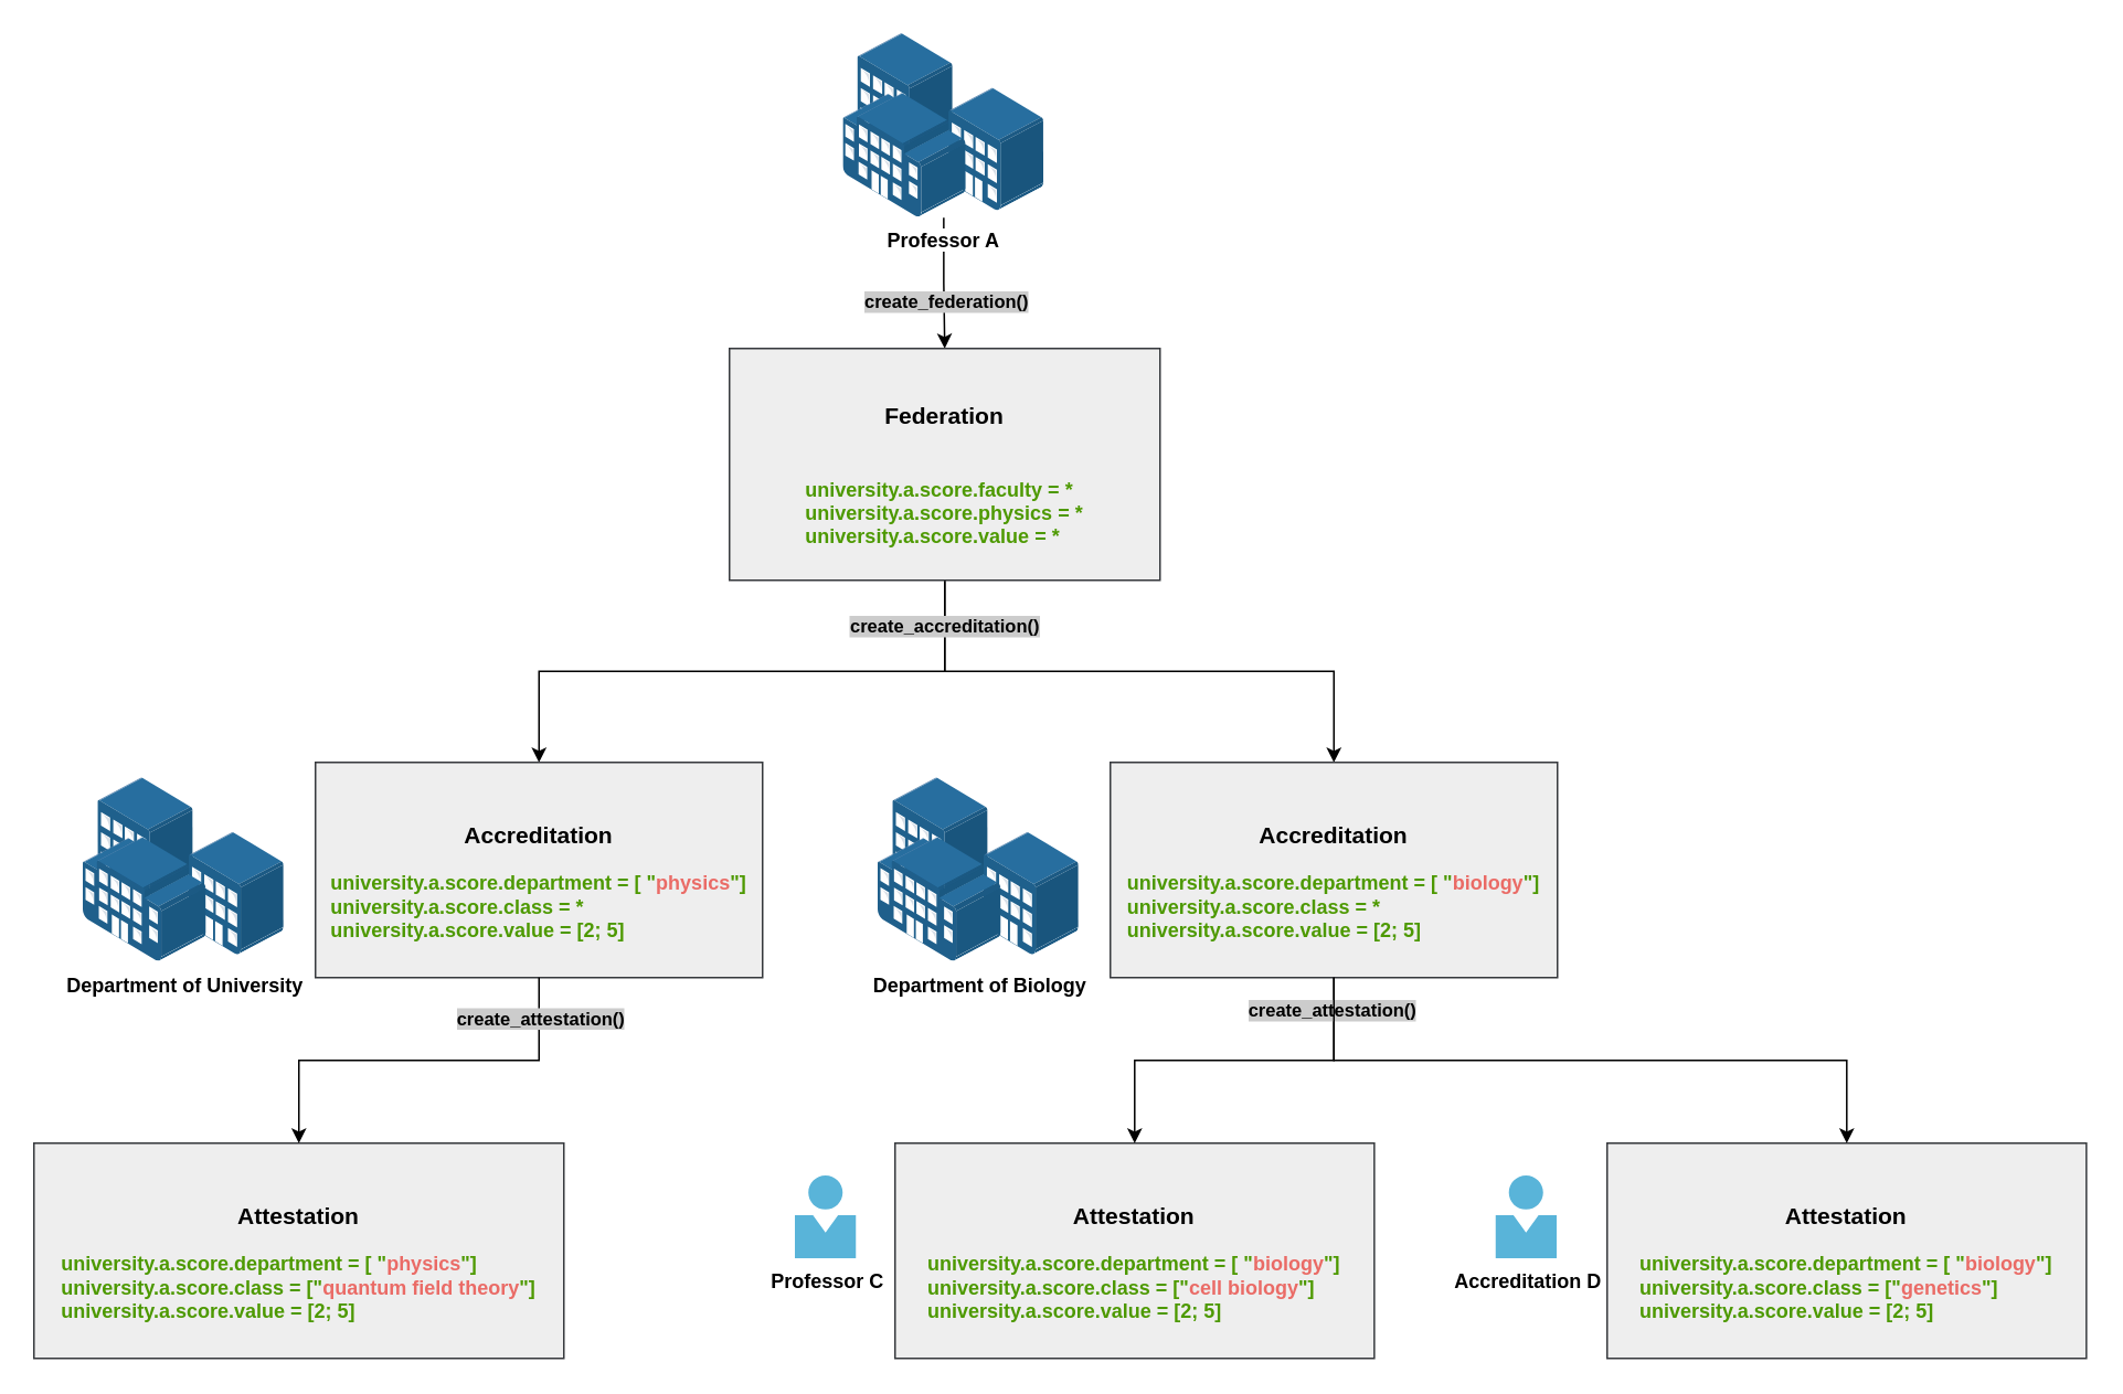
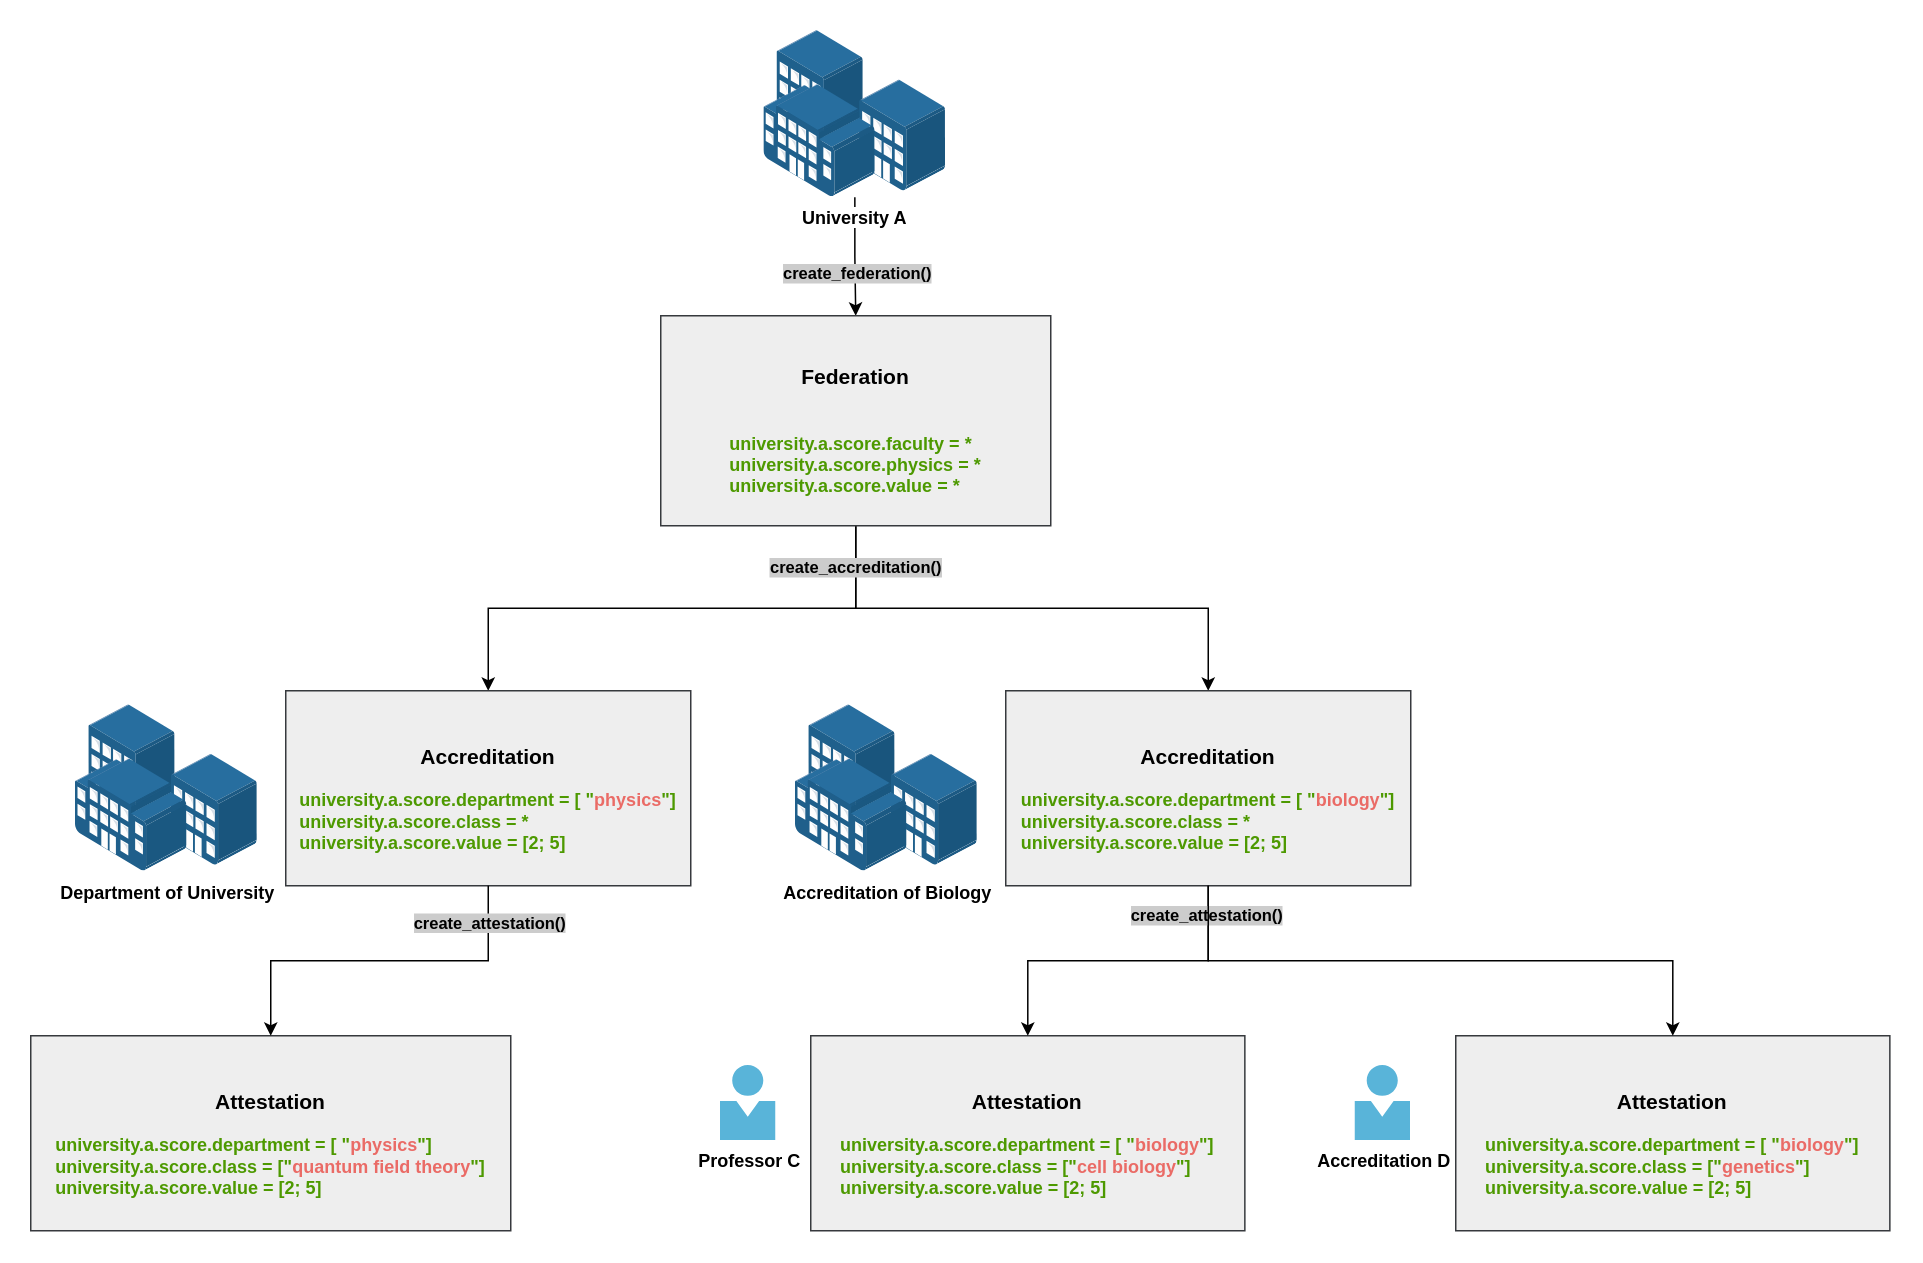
- <mxCell id="4" value="&lt;div&gt;&lt;b&gt;Professor A&lt;br&gt;&lt;/b&gt;&lt;/div&gt;" style="image;points=[];aspect=fixed;html=1;align=center;shadow=0;dashed=0;image=img/lib/allied_telesis/buildings/Building_Cluster.svg;" vertex="1" parent="1"><mxGeometry x="508.8" width="121.2" height="111" as="geometry" y="20" /></mxCell>
+ <mxCell id="4" value="&lt;div&gt;&lt;b&gt;University A&lt;br&gt;&lt;/b&gt;&lt;/div&gt;" style="image;points=[];aspect=fixed;html=1;align=center;shadow=0;dashed=0;image=img/lib/allied_telesis/buildings/Building_Cluster.svg;" vertex="1" parent="1"><mxGeometry x="508.8" width="121.2" height="111" as="geometry" y="20" /></mxCell>
- <mxCell id="15" value="&lt;b&gt;Department of Biology&lt;br&gt;&lt;/b&gt;" style="image;points=[];aspect=fixed;html=1;align=center;shadow=0;dashed=0;image=img/lib/allied_telesis/buildings/Building_Cluster.svg;" vertex="1" parent="14"><mxGeometry y="9.5" width="121.2" height="111" as="geometry" /></mxCell>
+ <mxCell id="15" value="&lt;b&gt;Accreditation of Biology&lt;br&gt;&lt;/b&gt;" style="image;points=[];aspect=fixed;html=1;align=center;shadow=0;dashed=0;image=img/lib/allied_telesis/buildings/Building_Cluster.svg;" vertex="1" parent="14"><mxGeometry y="9.5" width="121.2" height="111" as="geometry" /></mxCell>
